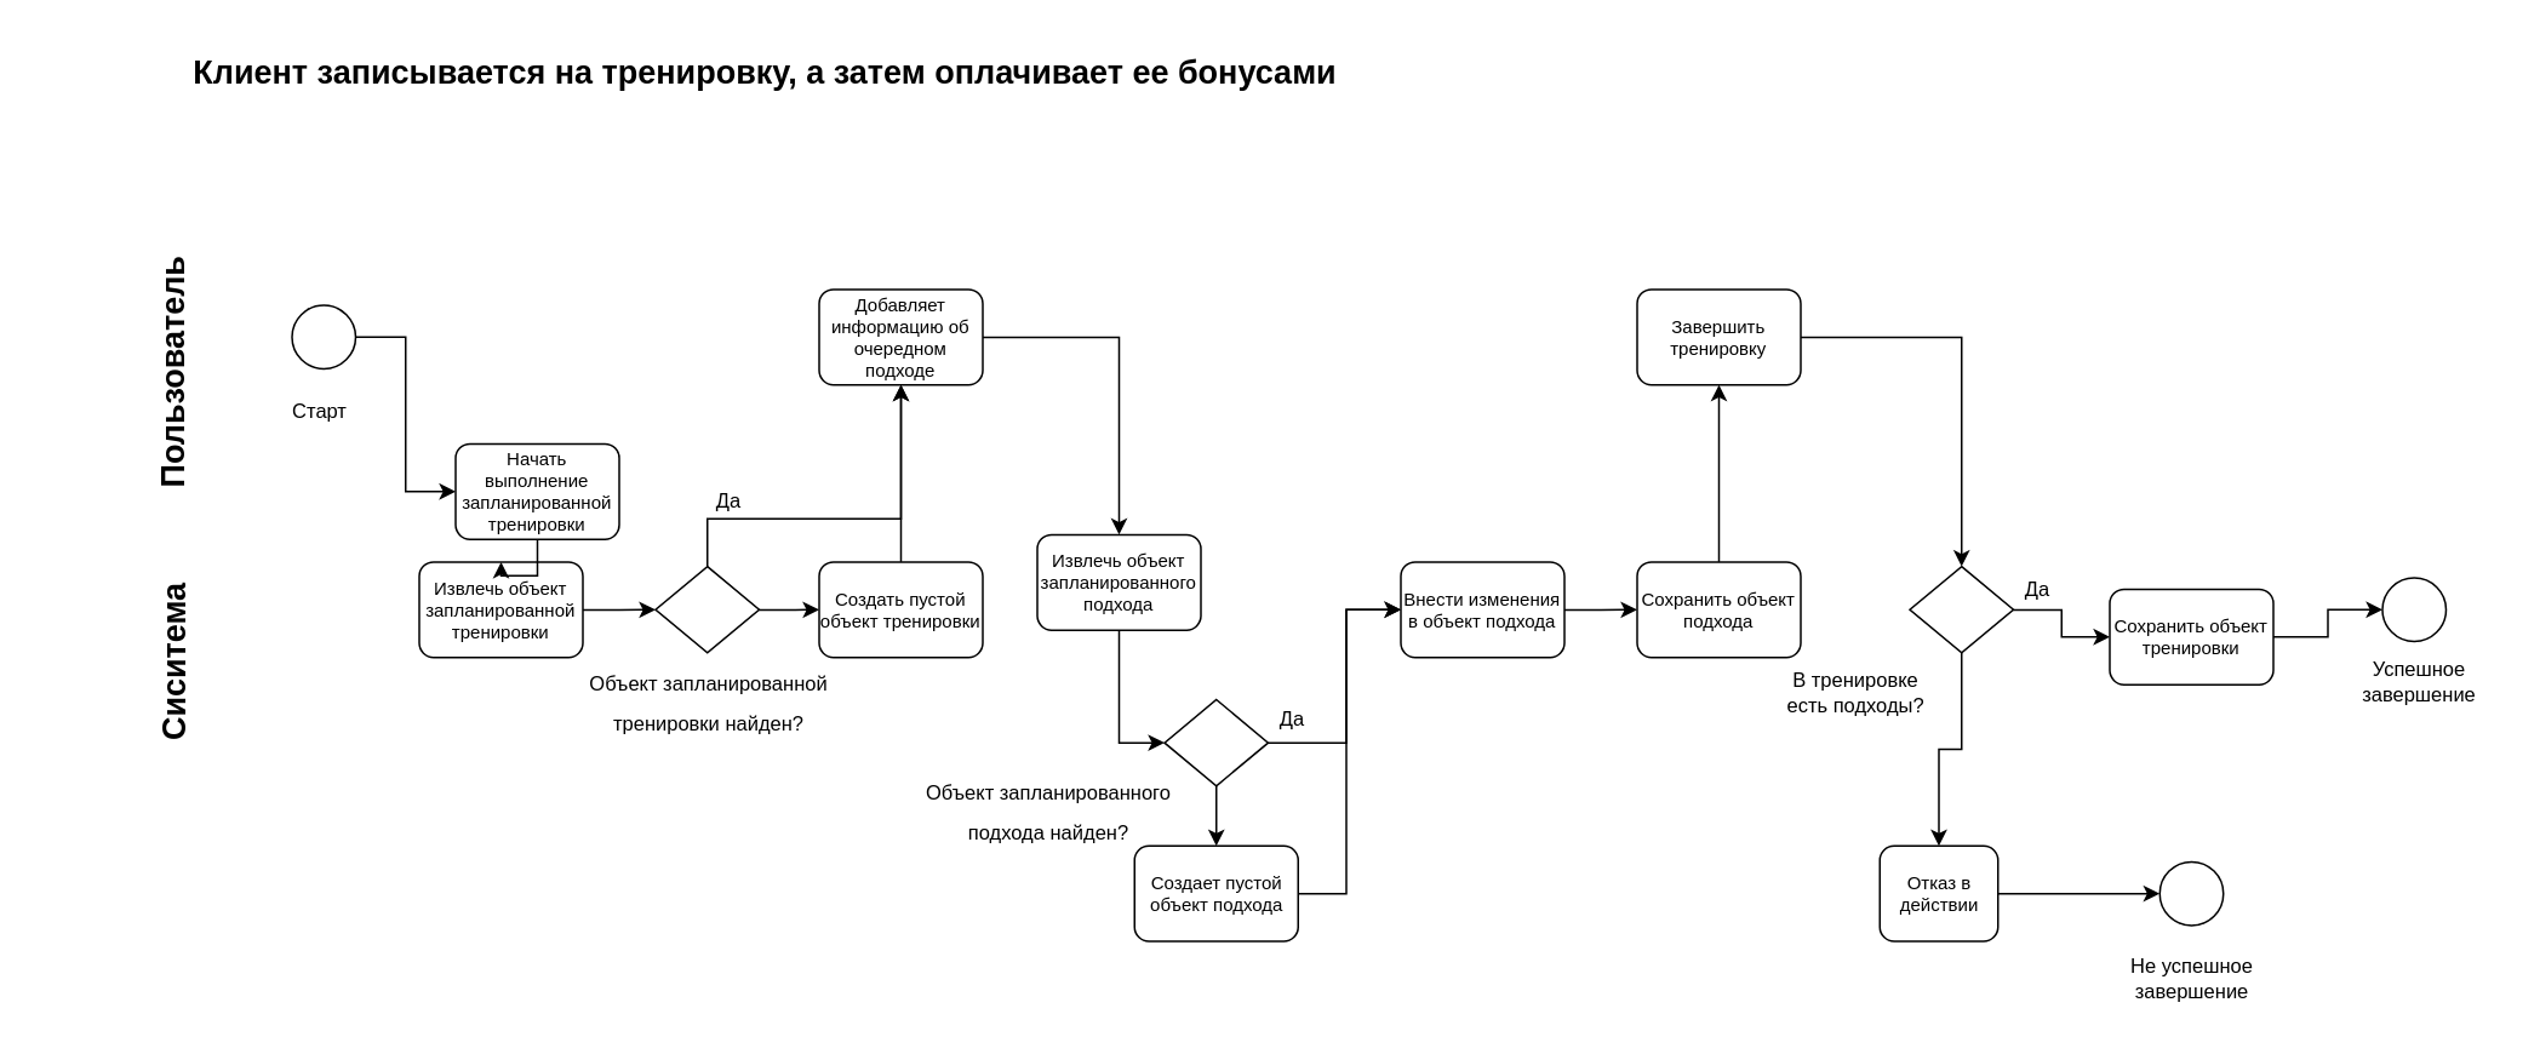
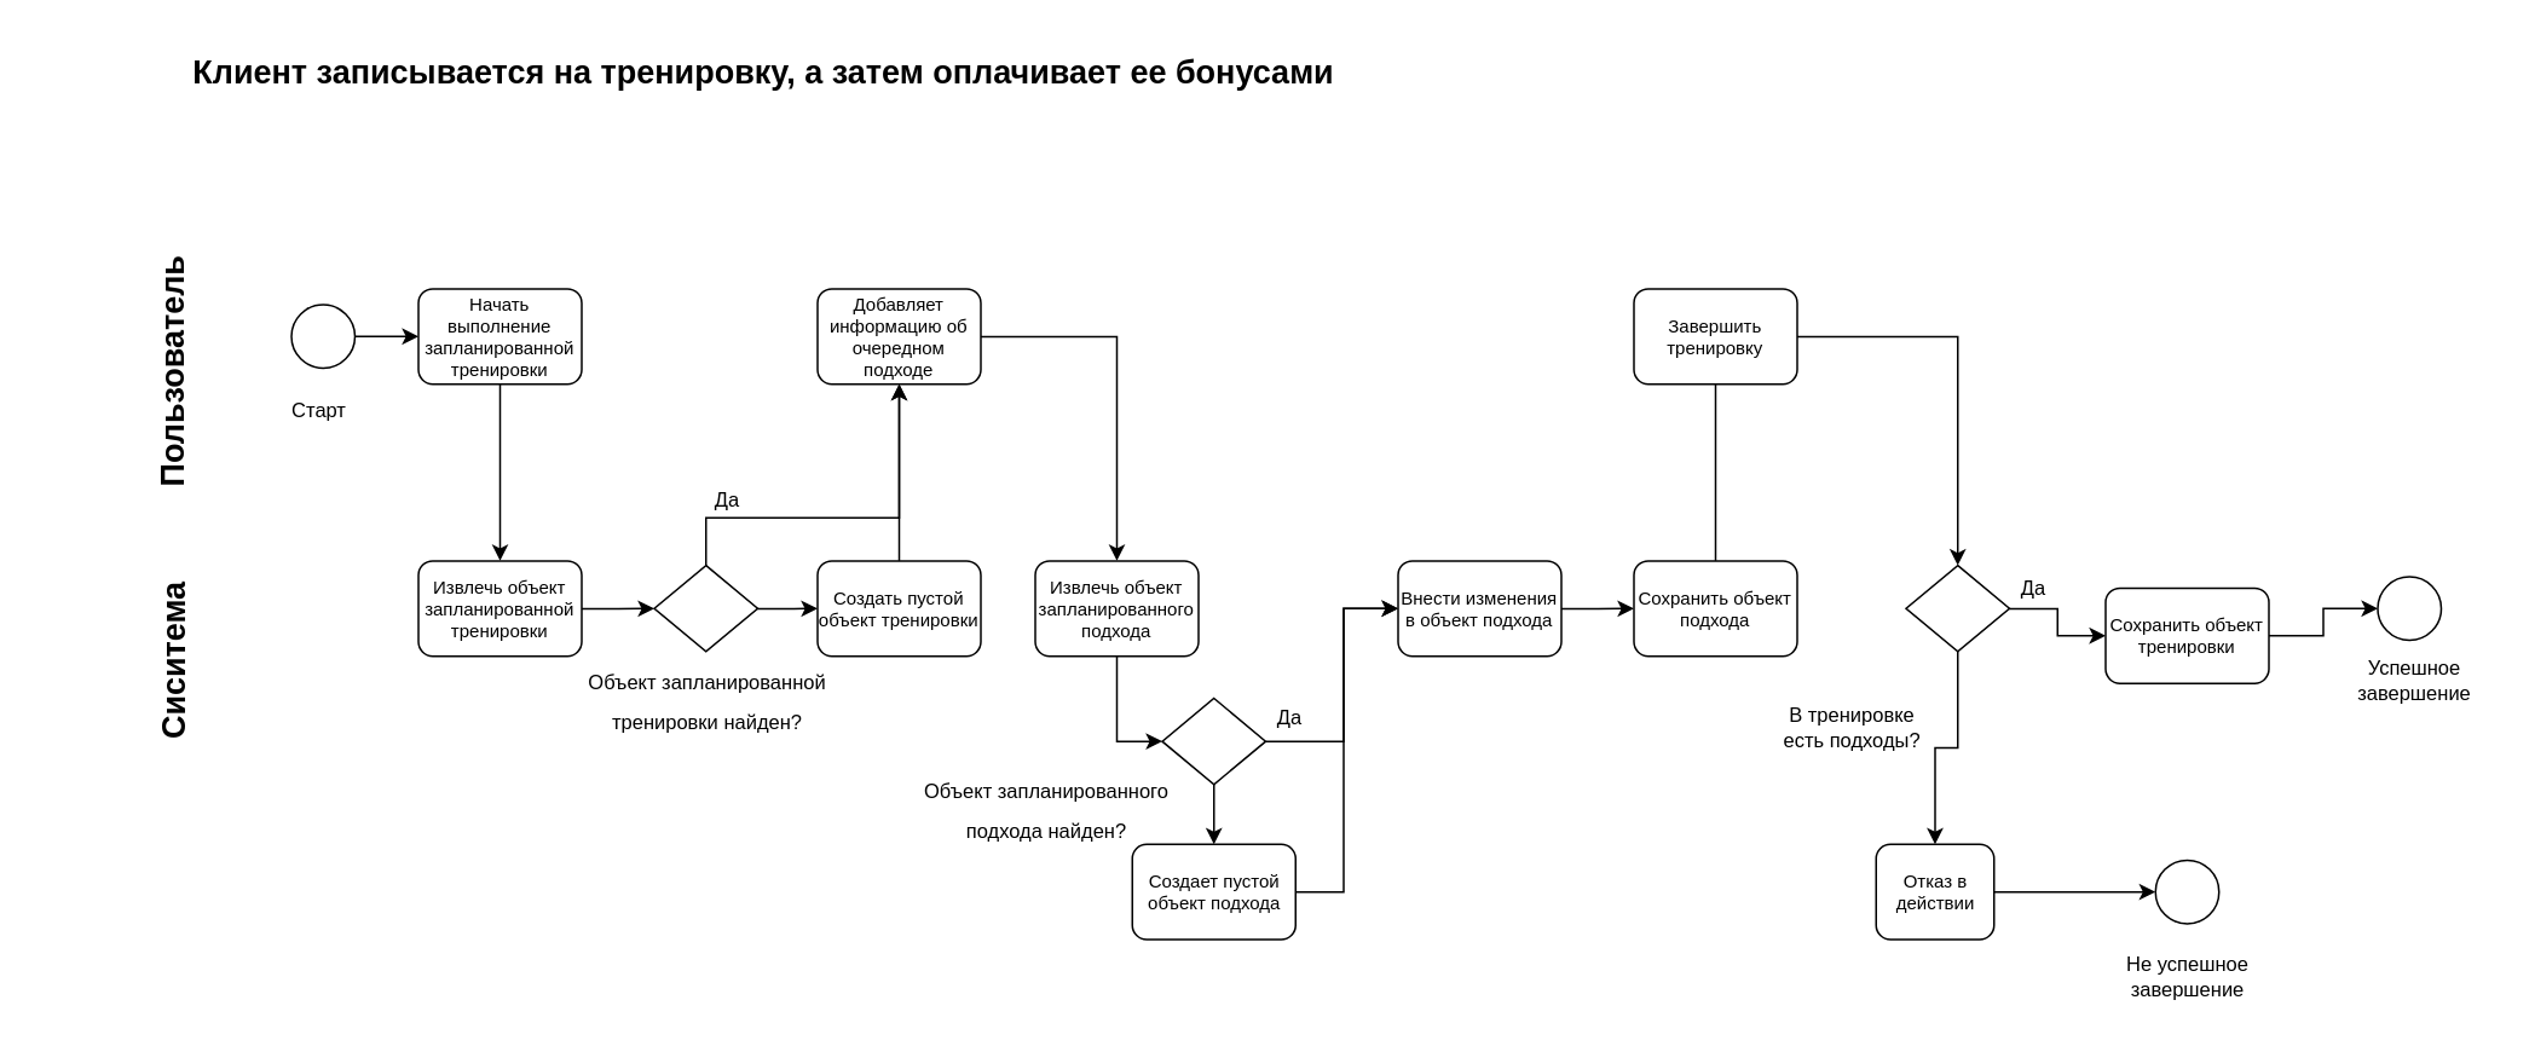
- <mxCell id="29" style="edgeStyle=orthogonalEdgeStyle;rounded=0;orthogonalLoop=1;jettySize=auto;html=1;entryX=0.5;entryY=1;entryDx=0;entryDy=0;fontSize=11;fontColor=#000000;" edge="1" parent="1" source="30" target="32"><mxGeometry relative="1" as="geometry" /></mxCell>
+ <mxCell id="29" style="edgeStyle=orthogonalEdgeStyle;rounded=0;orthogonalLoop=1;jettySize=auto;html=1;entryX=0.5;entryY=1;entryDx=0;entryDy=0;fontSize=11;fontColor=#000000;endArrow=none;" edge="1" parent="1" source="30" target="32"><mxGeometry relative="1" as="geometry" /></mxCell>
- <mxCell id="8" value="Начать выполнение запланированной тренировки" style="rounded=1;whiteSpace=wrap;html=1;shadow=0;labelBackgroundColor=none;labelBorderColor=none;strokeColor=#000000;fillColor=none;fontSize=10;" vertex="1" parent="1"><mxGeometry x="250" y="243.75" width="90" height="52.5" as="geometry" /></mxCell>
+ <mxCell id="8" value="Начать выполнение запланированной тренировки" style="rounded=1;whiteSpace=wrap;html=1;shadow=0;labelBackgroundColor=none;labelBorderColor=none;strokeColor=#000000;fillColor=none;fontSize=10;" vertex="1" parent="1"><mxGeometry x="230" y="158.75" width="90" height="52.5" as="geometry" /></mxCell>
- <mxCell id="20" value="Извлечь объект запланированного подхода" style="rounded=1;whiteSpace=wrap;html=1;shadow=0;labelBackgroundColor=none;labelBorderColor=none;strokeColor=#000000;fillColor=none;fontSize=10;" vertex="1" parent="1"><mxGeometry x="570" y="293.75" width="90" height="52.5" as="geometry" /></mxCell>
+ <mxCell id="20" value="Извлечь объект запланированного подхода" style="rounded=1;whiteSpace=wrap;html=1;shadow=0;labelBackgroundColor=none;labelBorderColor=none;strokeColor=#000000;fillColor=none;fontSize=10;" vertex="1" parent="1"><mxGeometry x="570" y="308.75" width="90" height="52.5" as="geometry" /></mxCell>
- <mxCell id="36" value="В тренировке &lt;br&gt;есть подходы?" style="text;html=1;align=center;verticalAlign=middle;resizable=0;points=[];autosize=1;strokeColor=none;fillColor=none;fontSize=11;fontColor=#000000;" vertex="1" parent="1"><mxGeometry x="970" y="361.25" width="100" height="40" as="geometry" /></mxCell>
+ <mxCell id="36" value="В тренировке &lt;br&gt;есть подходы?" style="text;html=1;align=center;verticalAlign=middle;resizable=0;points=[];autosize=1;strokeColor=none;fillColor=none;fontSize=11;fontColor=#000000;" vertex="1" parent="1"><mxGeometry x="970" y="381.25" width="100" height="40" as="geometry" /></mxCell>
